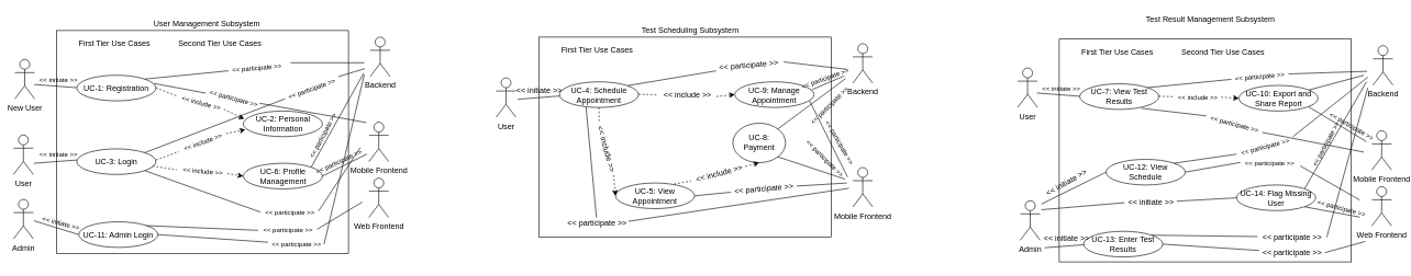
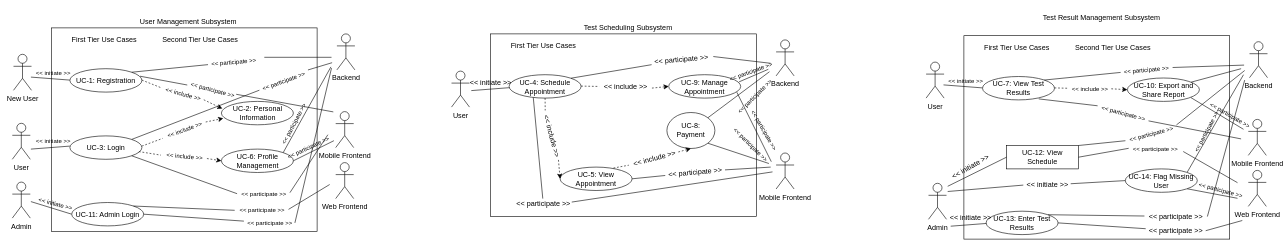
- <mxCell id="101" value="UC-12: View Schedule" style="ellipse;whiteSpace=wrap;html=1;" vertex="1" parent="1"><mxGeometry x="1677" y="242" width="120" height="39" as="geometry" /></mxCell>
+ <mxCell id="101" value="UC-12: View Schedule" style="whiteSpace=wrap;html=1;rounded=0;" vertex="1" parent="1"><mxGeometry x="1677" y="242" width="120" height="39" as="geometry" /></mxCell>
